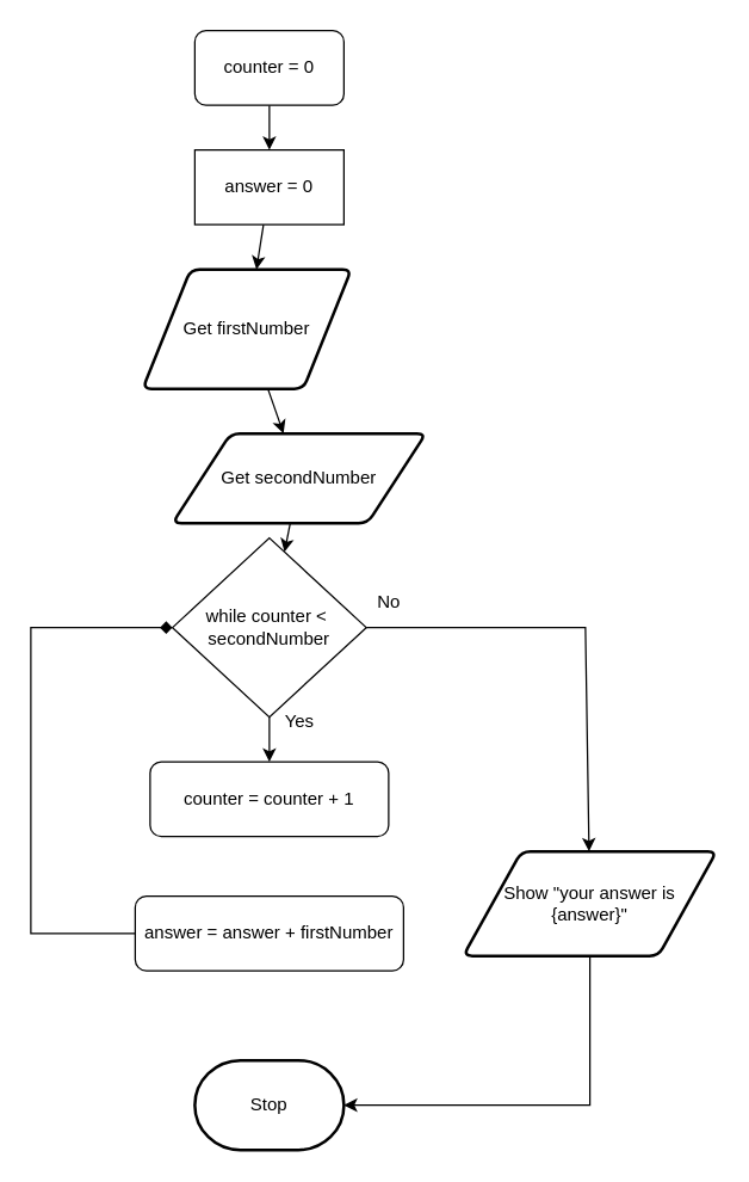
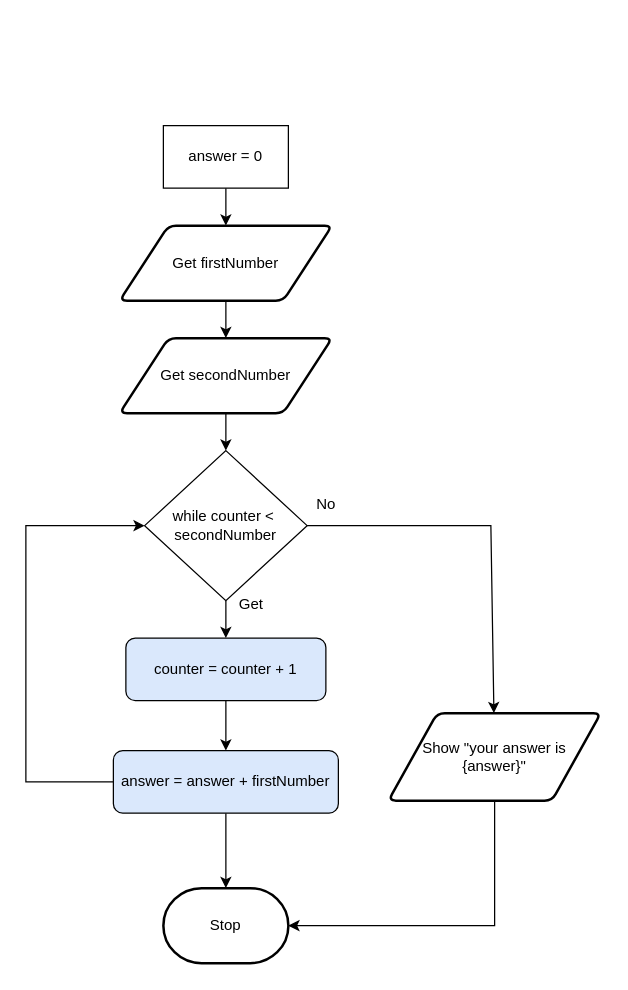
- <mxCell id="4" value="counter = 0" style="html=1;dashed=0;whiteSpace=wrap;rounded=1;" vertex="1" parent="1"><mxGeometry x="130" y="20" width="100" height="50" as="geometry" /></mxCell>
- <mxCell id="3" value="" style="edgeStyle=none;html=1;" edge="1" parent="1" source="4" target="6"><mxGeometry relative="1" as="geometry" /></mxCell>
- <mxCell id="8" value="Get firstNumber" style="shape=parallelogram;html=1;strokeWidth=2;perimeter=parallelogramPerimeter;whiteSpace=wrap;rounded=1;arcSize=12;size=0.23;" vertex="1" parent="1"><mxGeometry x="95" y="180" width="140" height="80" as="geometry" /></mxCell>
+ <mxCell id="8" value="Get firstNumber" style="shape=parallelogram;html=1;strokeWidth=2;perimeter=parallelogramPerimeter;whiteSpace=wrap;rounded=1;arcSize=12;size=0.23;" vertex="1" parent="1"><mxGeometry x="95" y="180" width="170" height="60" as="geometry" /></mxCell>
- <mxCell id="10" value="Get secondNumber" style="shape=parallelogram;html=1;strokeWidth=2;perimeter=parallelogramPerimeter;whiteSpace=wrap;rounded=1;arcSize=12;size=0.23;" vertex="1" parent="1"><mxGeometry x="115" y="290" width="170" height="60" as="geometry" /></mxCell>
+ <mxCell id="10" value="Get secondNumber" style="shape=parallelogram;html=1;strokeWidth=2;perimeter=parallelogramPerimeter;whiteSpace=wrap;rounded=1;arcSize=12;size=0.23;" vertex="1" parent="1"><mxGeometry x="95" y="270" width="170" height="60" as="geometry" /></mxCell>
- <mxCell id="15" style="edgeStyle=none;html=1;exitX=0;exitY=0.5;exitDx=0;exitDy=0;entryX=0;entryY=0.5;entryDx=0;entryDy=0;rounded=0;curved=0;endArrow=diamond;" edge="1" parent="1" source="16" target="13"><mxGeometry relative="1" as="geometry"><Array as="points"><mxPoint x="20" y="625" /><mxPoint x="20" y="420" /></Array></mxGeometry></mxCell>
+ <mxCell id="15" style="edgeStyle=none;html=1;exitX=0;exitY=0.5;exitDx=0;exitDy=0;entryX=0;entryY=0.5;entryDx=0;entryDy=0;rounded=0;curved=0;" edge="1" parent="1" source="16" target="13"><mxGeometry relative="1" as="geometry"><Array as="points"><mxPoint x="20" y="625" /><mxPoint x="20" y="420" /></Array></mxGeometry></mxCell>
- <mxCell id="21" value="Yes" style="text;html=1;align=center;verticalAlign=middle;resizable=0;points=[];autosize=1;strokeColor=none;fillColor=none;" vertex="1" parent="1"><mxGeometry x="180" y="468" width="40" height="30" as="geometry" /></mxCell>
+ <mxCell id="21" value="Get" style="text;html=1;align=center;verticalAlign=middle;resizable=0;points=[];autosize=1;strokeColor=none;fillColor=none;" vertex="1" parent="1"><mxGeometry x="180" y="468" width="40" height="30" as="geometry" /></mxCell>
- <mxCell id="18" value="counter = counter + 1" style="html=1;dashed=0;whiteSpace=wrap;rounded=1;" vertex="1" parent="1"><mxGeometry x="100" y="510" width="160" height="50" as="geometry" /></mxCell>
+ <mxCell id="18" value="counter = counter + 1" style="html=1;dashed=0;whiteSpace=wrap;rounded=1;fillColor=#dae8fc;" vertex="1" parent="1"><mxGeometry x="100" y="510" width="160" height="50" as="geometry" /></mxCell>
+ <mxCell id="17" value="" style="edgeStyle=none;html=1;" edge="1" parent="1" source="18" target="16"><mxGeometry relative="1" as="geometry" /></mxCell>
- <mxCell id="16" value="answer = answer + firstNumber" style="html=1;dashed=0;whiteSpace=wrap;rounded=1;" vertex="1" parent="1"><mxGeometry x="90" y="600" width="180" height="50" as="geometry" /></mxCell>
+ <mxCell id="16" value="answer = answer + firstNumber" style="html=1;dashed=0;whiteSpace=wrap;rounded=1;fillColor=#dae8fc;" vertex="1" parent="1"><mxGeometry x="90" y="600" width="180" height="50" as="geometry" /></mxCell>
+ <mxCell id="14" value="" style="edgeStyle=none;html=1;" edge="1" parent="1" source="16" target="2"><mxGeometry relative="1" as="geometry" /></mxCell>
